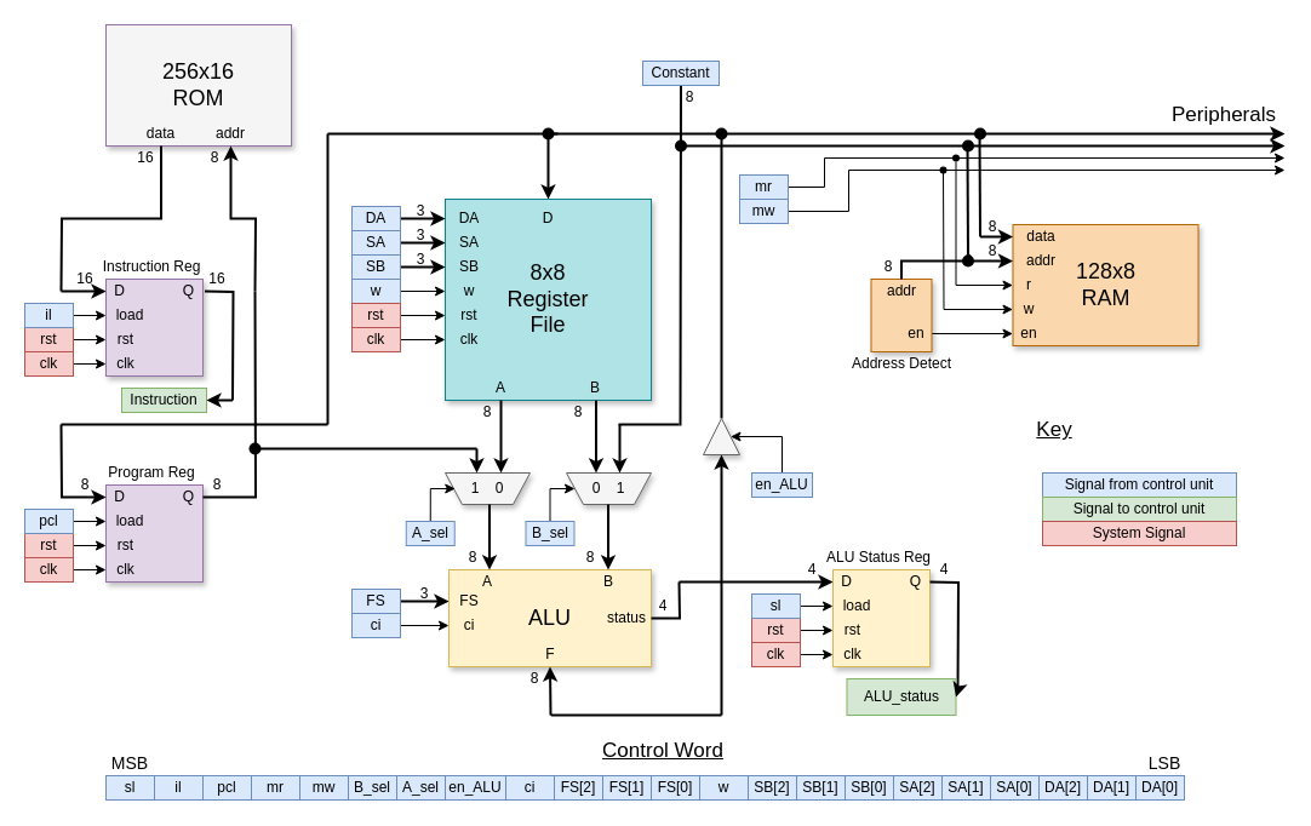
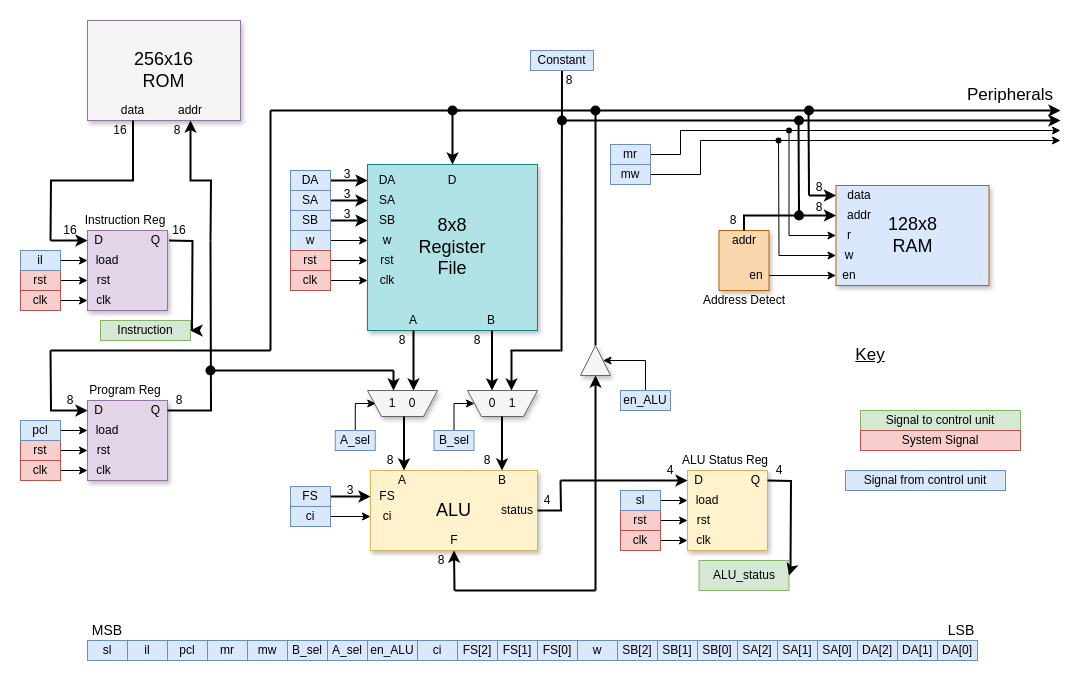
- <mxCell id="2" value="&lt;div&gt;128x8&lt;/div&gt;&lt;div&gt;RAM&lt;/div&gt;" style="whiteSpace=wrap;html=1;shadow=1;fontSize=18;fillColor=#fad7ac;strokeColor=#b46504;" vertex="1" parent="1"><mxGeometry x="835.5" y="185" width="153" height="100" as="geometry" /></mxCell>
+ <mxCell id="2" value="&lt;div&gt;128x8&lt;/div&gt;&lt;div&gt;RAM&lt;/div&gt;" style="whiteSpace=wrap;html=1;shadow=1;fontSize=18;fillColor=#dae8fc;strokeColor=#b46504;" vertex="1" parent="1"><mxGeometry x="835.5" y="185" width="153" height="100" as="geometry" /></mxCell>
- <mxCell id="119" value="Instruction" style="text;html=1;strokeColor=#82b366;fillColor=#d5e8d4;align=center;verticalAlign=middle;whiteSpace=wrap;rounded=0;" vertex="1" parent="1"><mxGeometry x="100" y="320" width="70" height="20" as="geometry" /></mxCell>
+ <mxCell id="119" value="Instruction" style="text;html=1;strokeColor=#82b366;fillColor=#d5e8d4;align=center;verticalAlign=middle;whiteSpace=wrap;rounded=0;" vertex="1" parent="1"><mxGeometry x="100" y="320" width="90" height="20" as="geometry" /></mxCell>
- <mxCell id="178" value="Signal from control unit" style="text;html=1;strokeColor=#6c8ebf;fillColor=#dae8fc;align=center;verticalAlign=middle;whiteSpace=wrap;rounded=0;" vertex="1" parent="1"><mxGeometry x="860" y="390" width="160" height="20" as="geometry" /></mxCell>
+ <mxCell id="178" value="Signal from control unit" style="text;html=1;strokeColor=#6c8ebf;fillColor=#dae8fc;align=center;verticalAlign=middle;whiteSpace=wrap;rounded=0;" vertex="1" parent="1"><mxGeometry x="845" y="470" width="160" height="20" as="geometry" /></mxCell>
- <mxCell id="203" value="&lt;u&gt;Control Word&lt;/u&gt;" style="text;html=1;strokeColor=none;fillColor=none;align=center;verticalAlign=middle;whiteSpace=wrap;rounded=0;shadow=0;comic=0;fontSize=17;" vertex="1" parent="1"><mxGeometry x="477" y="610" width="140" height="20" as="geometry" /></mxCell>
